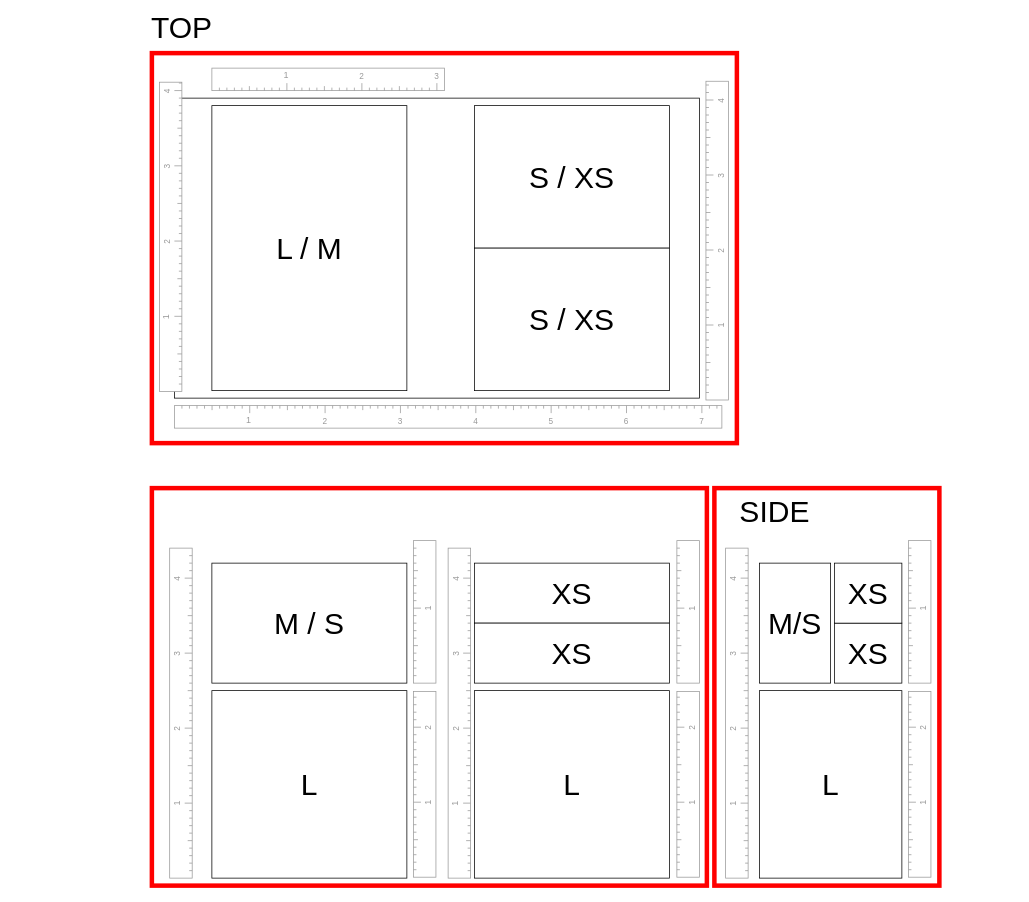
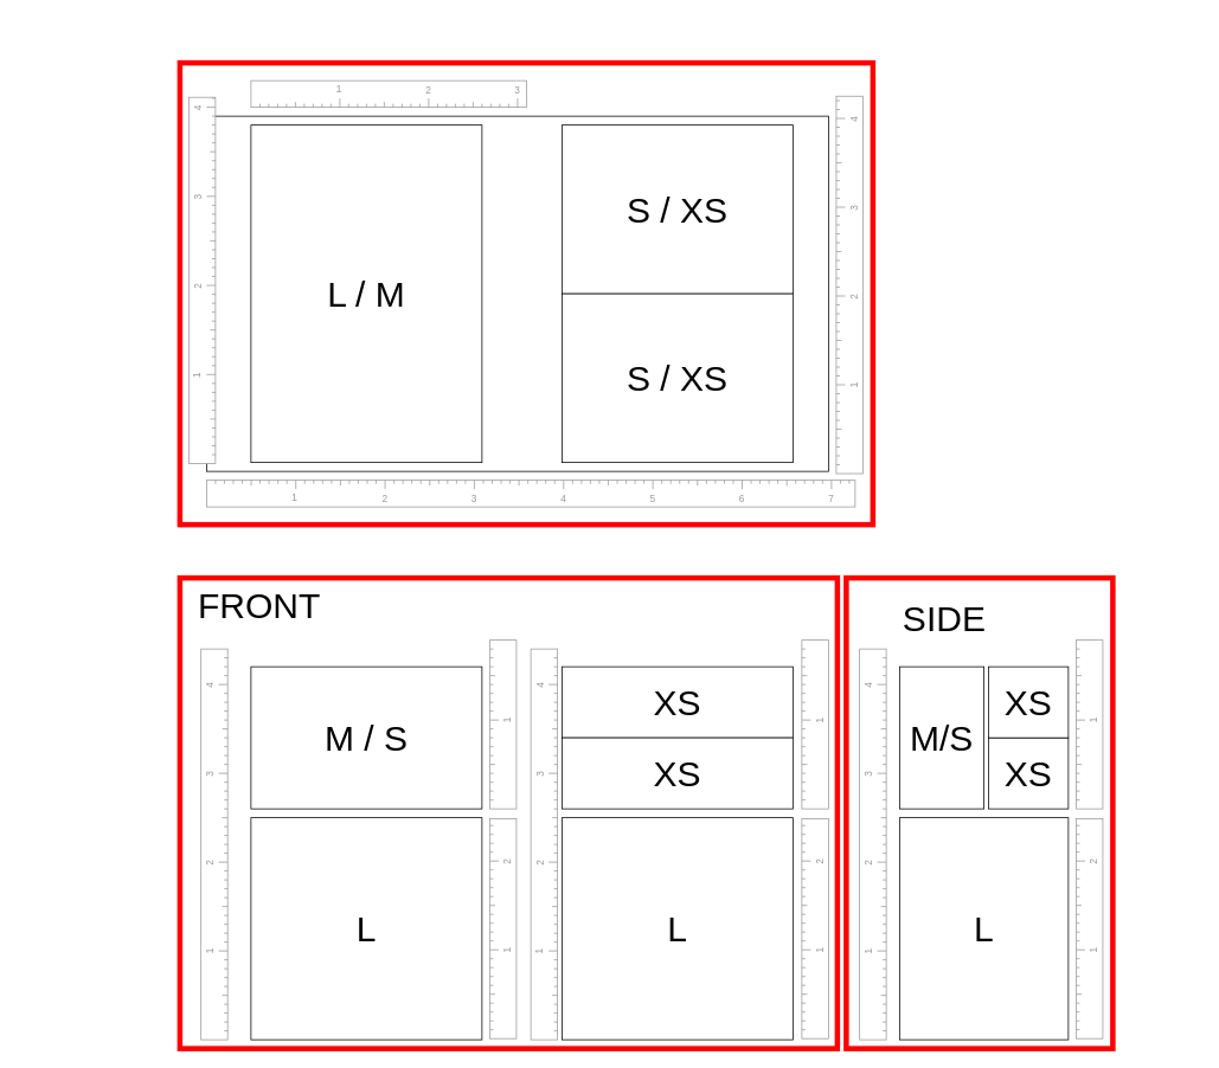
- <mxCell id="20" value="TOP" style="text;html=1;strokeColor=none;fillColor=none;align=center;verticalAlign=middle;whiteSpace=wrap;rounded=0;strokeWidth=6;fontSize=40;" parent="1" vertex="1"><mxGeometry x="212" y="20" width="60" height="30" as="geometry" /></mxCell>
+ <mxCell id="27" value="FRONT" style="text;html=1;align=center;verticalAlign=middle;resizable=0;points=[];autosize=1;strokeColor=none;fillColor=none;fontSize=40;" parent="1" vertex="1"><mxGeometry x="210.75" y="650" width="160" height="60" as="geometry" /></mxCell>
- <mxCell id="21" value="SIDE" style="text;html=1;align=center;verticalAlign=middle;resizable=0;points=[];autosize=1;strokeColor=none;fillColor=none;fontSize=40;" parent="1" vertex="1"><mxGeometry x="972" y="650" width="120" height="60" as="geometry" /></mxCell>
+ <mxCell id="21" value="SIDE" style="text;html=1;align=center;verticalAlign=middle;resizable=0;points=[];autosize=1;strokeColor=none;fillColor=none;fontSize=40;" parent="1" vertex="1"><mxGeometry x="1002" y="665" width="120" height="60" as="geometry" /></mxCell>
